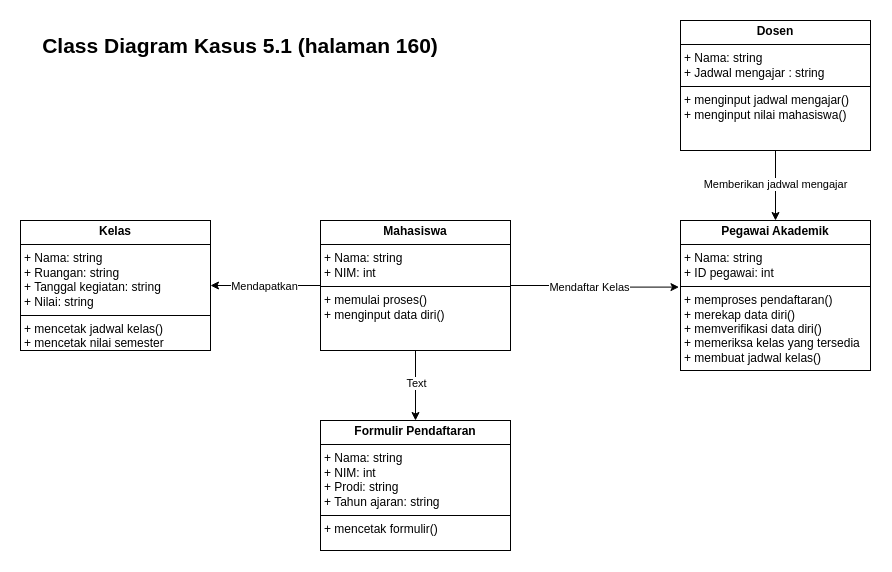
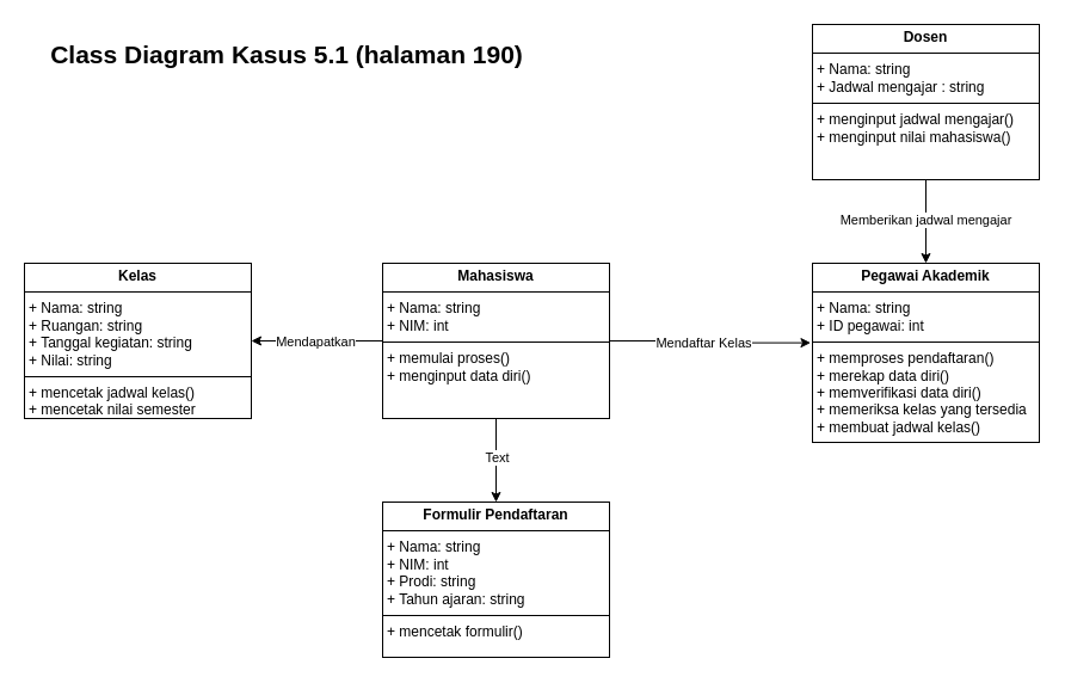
- <mxCell id="15" value="Class Diagram Kasus 5.1 (halaman 160)" style="text;html=1;align=center;verticalAlign=middle;whiteSpace=wrap;rounded=0;fontSize=21;fontStyle=1" vertex="1" parent="1"><mxGeometry x="20" y="30" width="440" height="30" as="geometry" /></mxCell>
+ <mxCell id="15" value="Class Diagram Kasus 5.1 (halaman 190)" style="text;html=1;align=center;verticalAlign=middle;whiteSpace=wrap;rounded=0;fontSize=21;fontStyle=1" vertex="1" parent="1"><mxGeometry x="20" y="30" width="440" height="30" as="geometry" /></mxCell>
